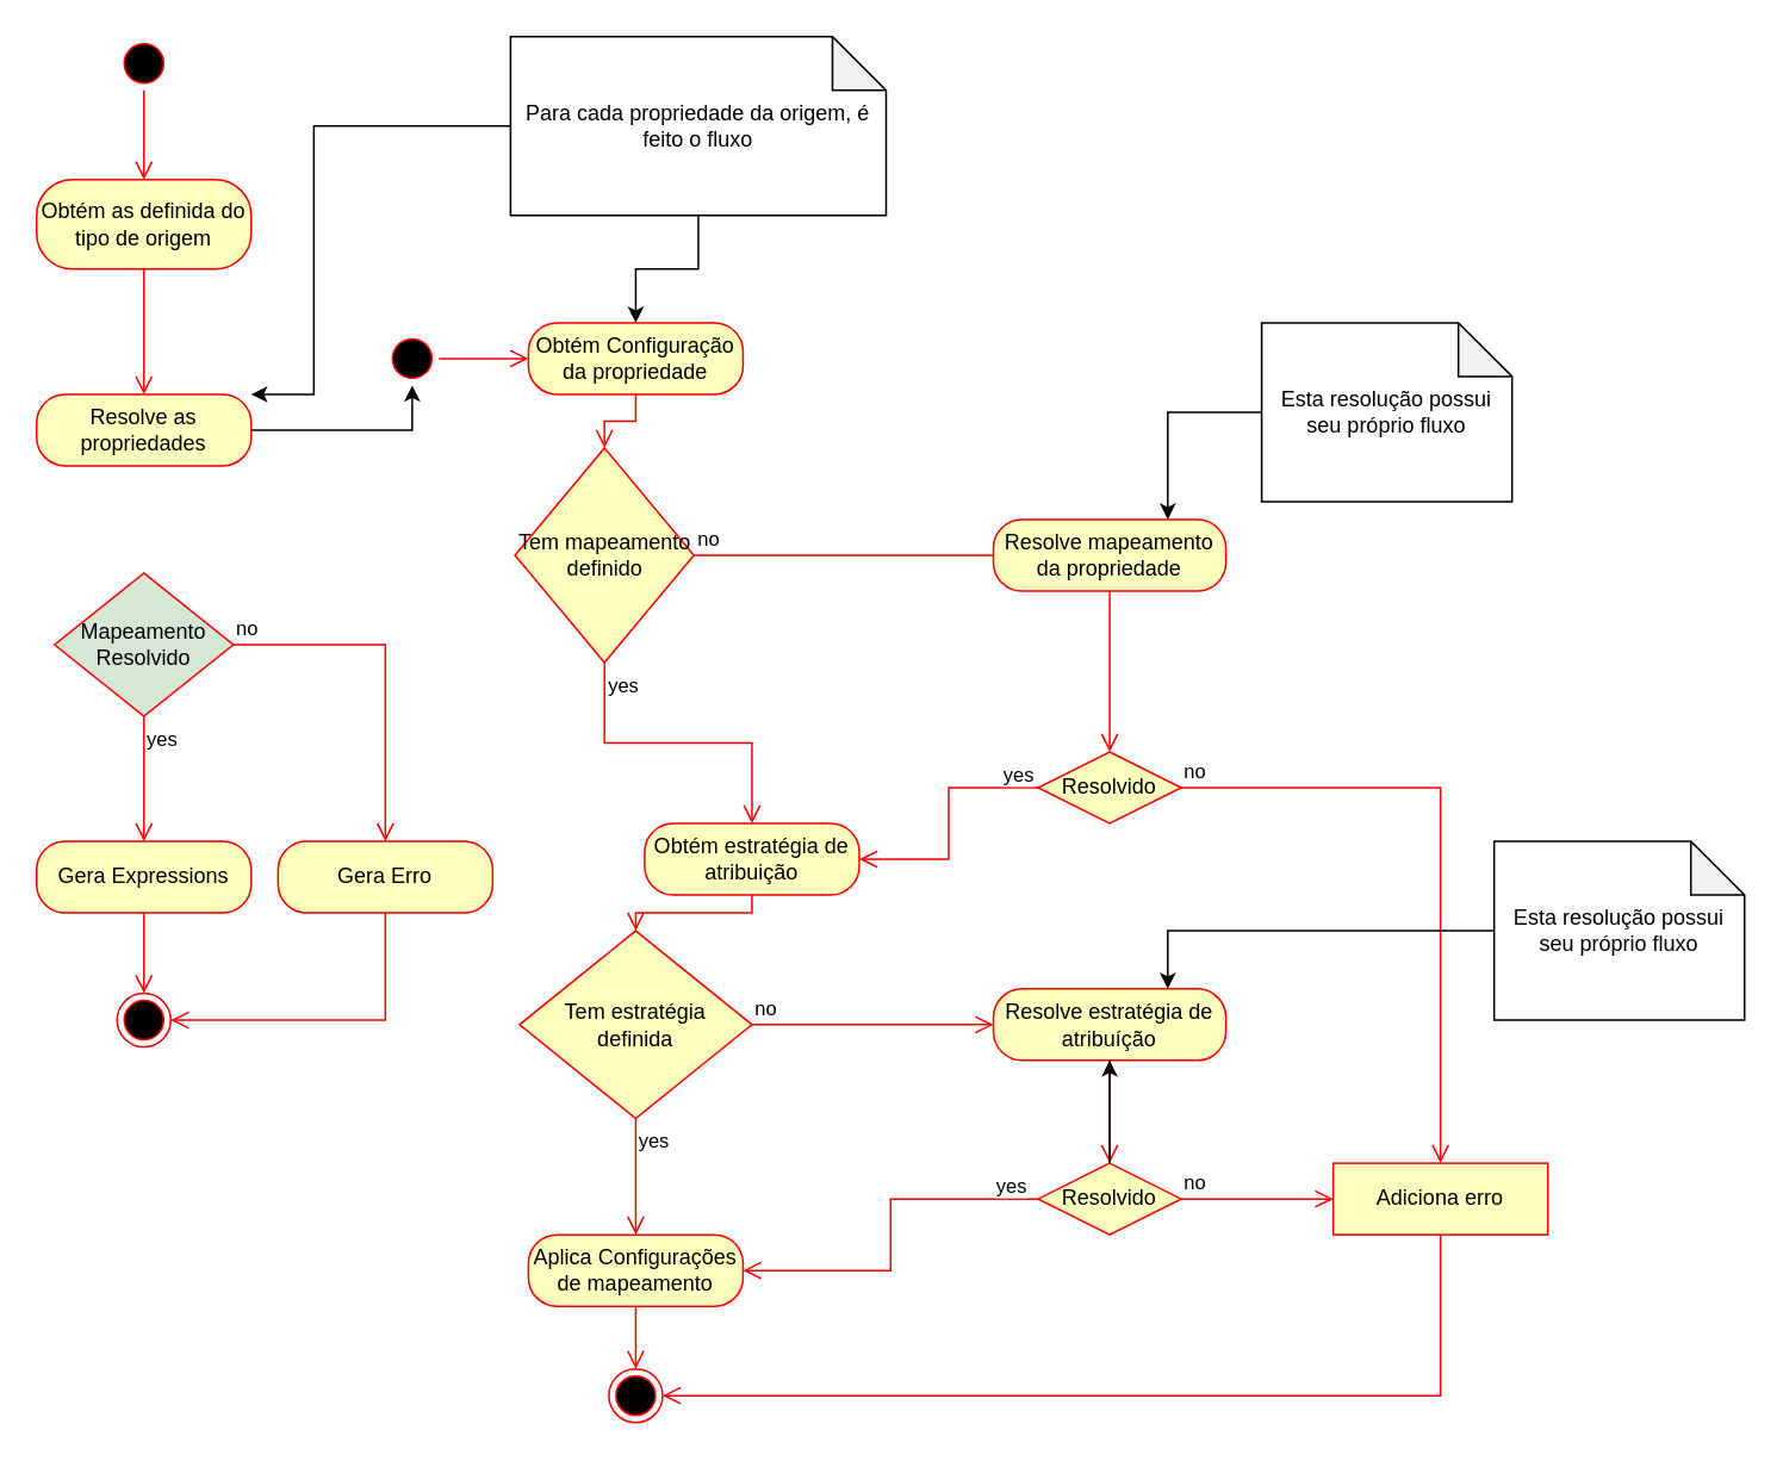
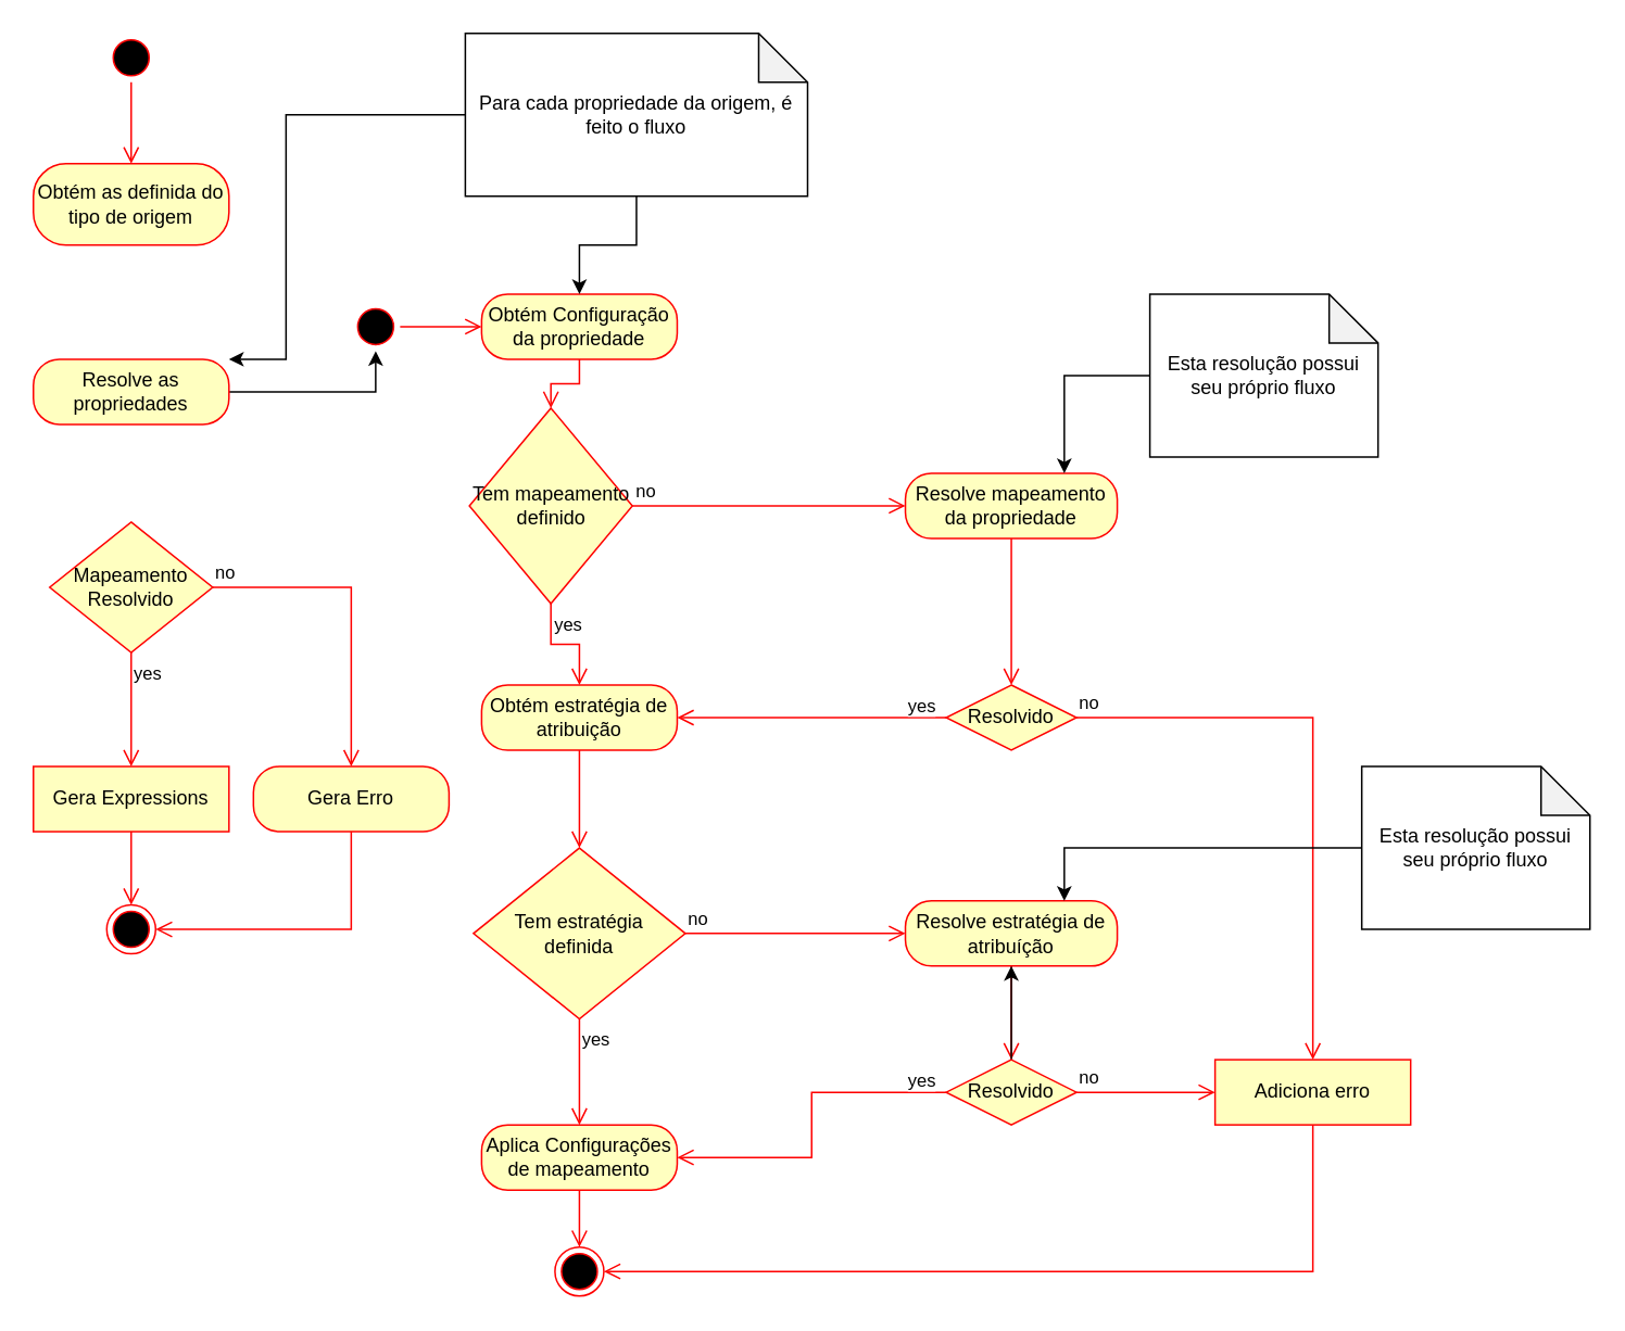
- <mxCell id="5" value="" style="edgeStyle=orthogonalEdgeStyle;html=1;verticalAlign=bottom;endArrow=open;endSize=8;strokeColor=#ff0000;rounded=0;exitX=0.5;exitY=1;exitDx=0;exitDy=0;entryX=0.5;entryY=0;entryDx=0;entryDy=0;" edge="1" parent="1" source="4" target="33"><mxGeometry relative="1" as="geometry"><mxPoint x="95" y="200" as="targetPoint" /><mxPoint x="80" y="180" as="sourcePoint" /></mxGeometry></mxCell>
- <mxCell id="12" value="no" style="edgeStyle=orthogonalEdgeStyle;html=1;align=left;verticalAlign=bottom;endArrow=none;endSize=8;strokeColor=#ff0000;rounded=0;entryX=0;entryY=0.5;entryDx=0;entryDy=0;" edge="1" source="11" parent="1" target="17"><mxGeometry x="-1" relative="1" as="geometry"><mxPoint x="515" y="310" as="targetPoint" /></mxGeometry></mxCell>
+ <mxCell id="12" value="no" style="edgeStyle=orthogonalEdgeStyle;html=1;align=left;verticalAlign=bottom;endArrow=open;endSize=8;strokeColor=#ff0000;rounded=0;entryX=0;entryY=0.5;entryDx=0;entryDy=0;" edge="1" source="11" parent="1" target="17"><mxGeometry x="-1" relative="1" as="geometry"><mxPoint x="515" y="310" as="targetPoint" /></mxGeometry></mxCell>
- <mxCell id="39" value="Mapeamento&lt;br&gt;Resolvido" style="rhombus;whiteSpace=wrap;html=1;fillColor=#d5e8d4;strokeColor=#ff0000;" vertex="1" parent="1"><mxGeometry x="30" y="320" width="100" height="80" as="geometry" /></mxCell>
+ <mxCell id="39" value="Mapeamento&lt;br&gt;Resolvido" style="rhombus;whiteSpace=wrap;html=1;fillColor=#ffffc0;strokeColor=#ff0000;" vertex="1" parent="1"><mxGeometry x="30" y="320" width="100" height="80" as="geometry" /></mxCell>
- <mxCell id="19" value="Obtém estratégia de atribuição" style="rounded=1;whiteSpace=wrap;html=1;arcSize=40;fontColor=#000000;fillColor=#ffffc0;strokeColor=#ff0000;" vertex="1" parent="1"><mxGeometry x="360" y="460" width="120" height="40" as="geometry" /></mxCell>
+ <mxCell id="19" value="Obtém estratégia de atribuição" style="rounded=1;whiteSpace=wrap;html=1;arcSize=40;fontColor=#000000;fillColor=#ffffc0;strokeColor=#ff0000;" vertex="1" parent="1"><mxGeometry x="295" y="420" width="120" height="40" as="geometry" /></mxCell>
- <mxCell id="42" value="Gera Expressions" style="rounded=1;whiteSpace=wrap;html=1;arcSize=40;fontColor=#000000;fillColor=#ffffc0;strokeColor=#ff0000;" vertex="1" parent="1"><mxGeometry x="20" y="470" width="120" height="40" as="geometry" /></mxCell>
+ <mxCell id="42" value="Gera Expressions" style="whiteSpace=wrap;html=1;arcSize=40;fontColor=#000000;fillColor=#ffffc0;strokeColor=#ff0000;rounded=0;" vertex="1" parent="1"><mxGeometry x="20" y="470" width="120" height="40" as="geometry" /></mxCell>
